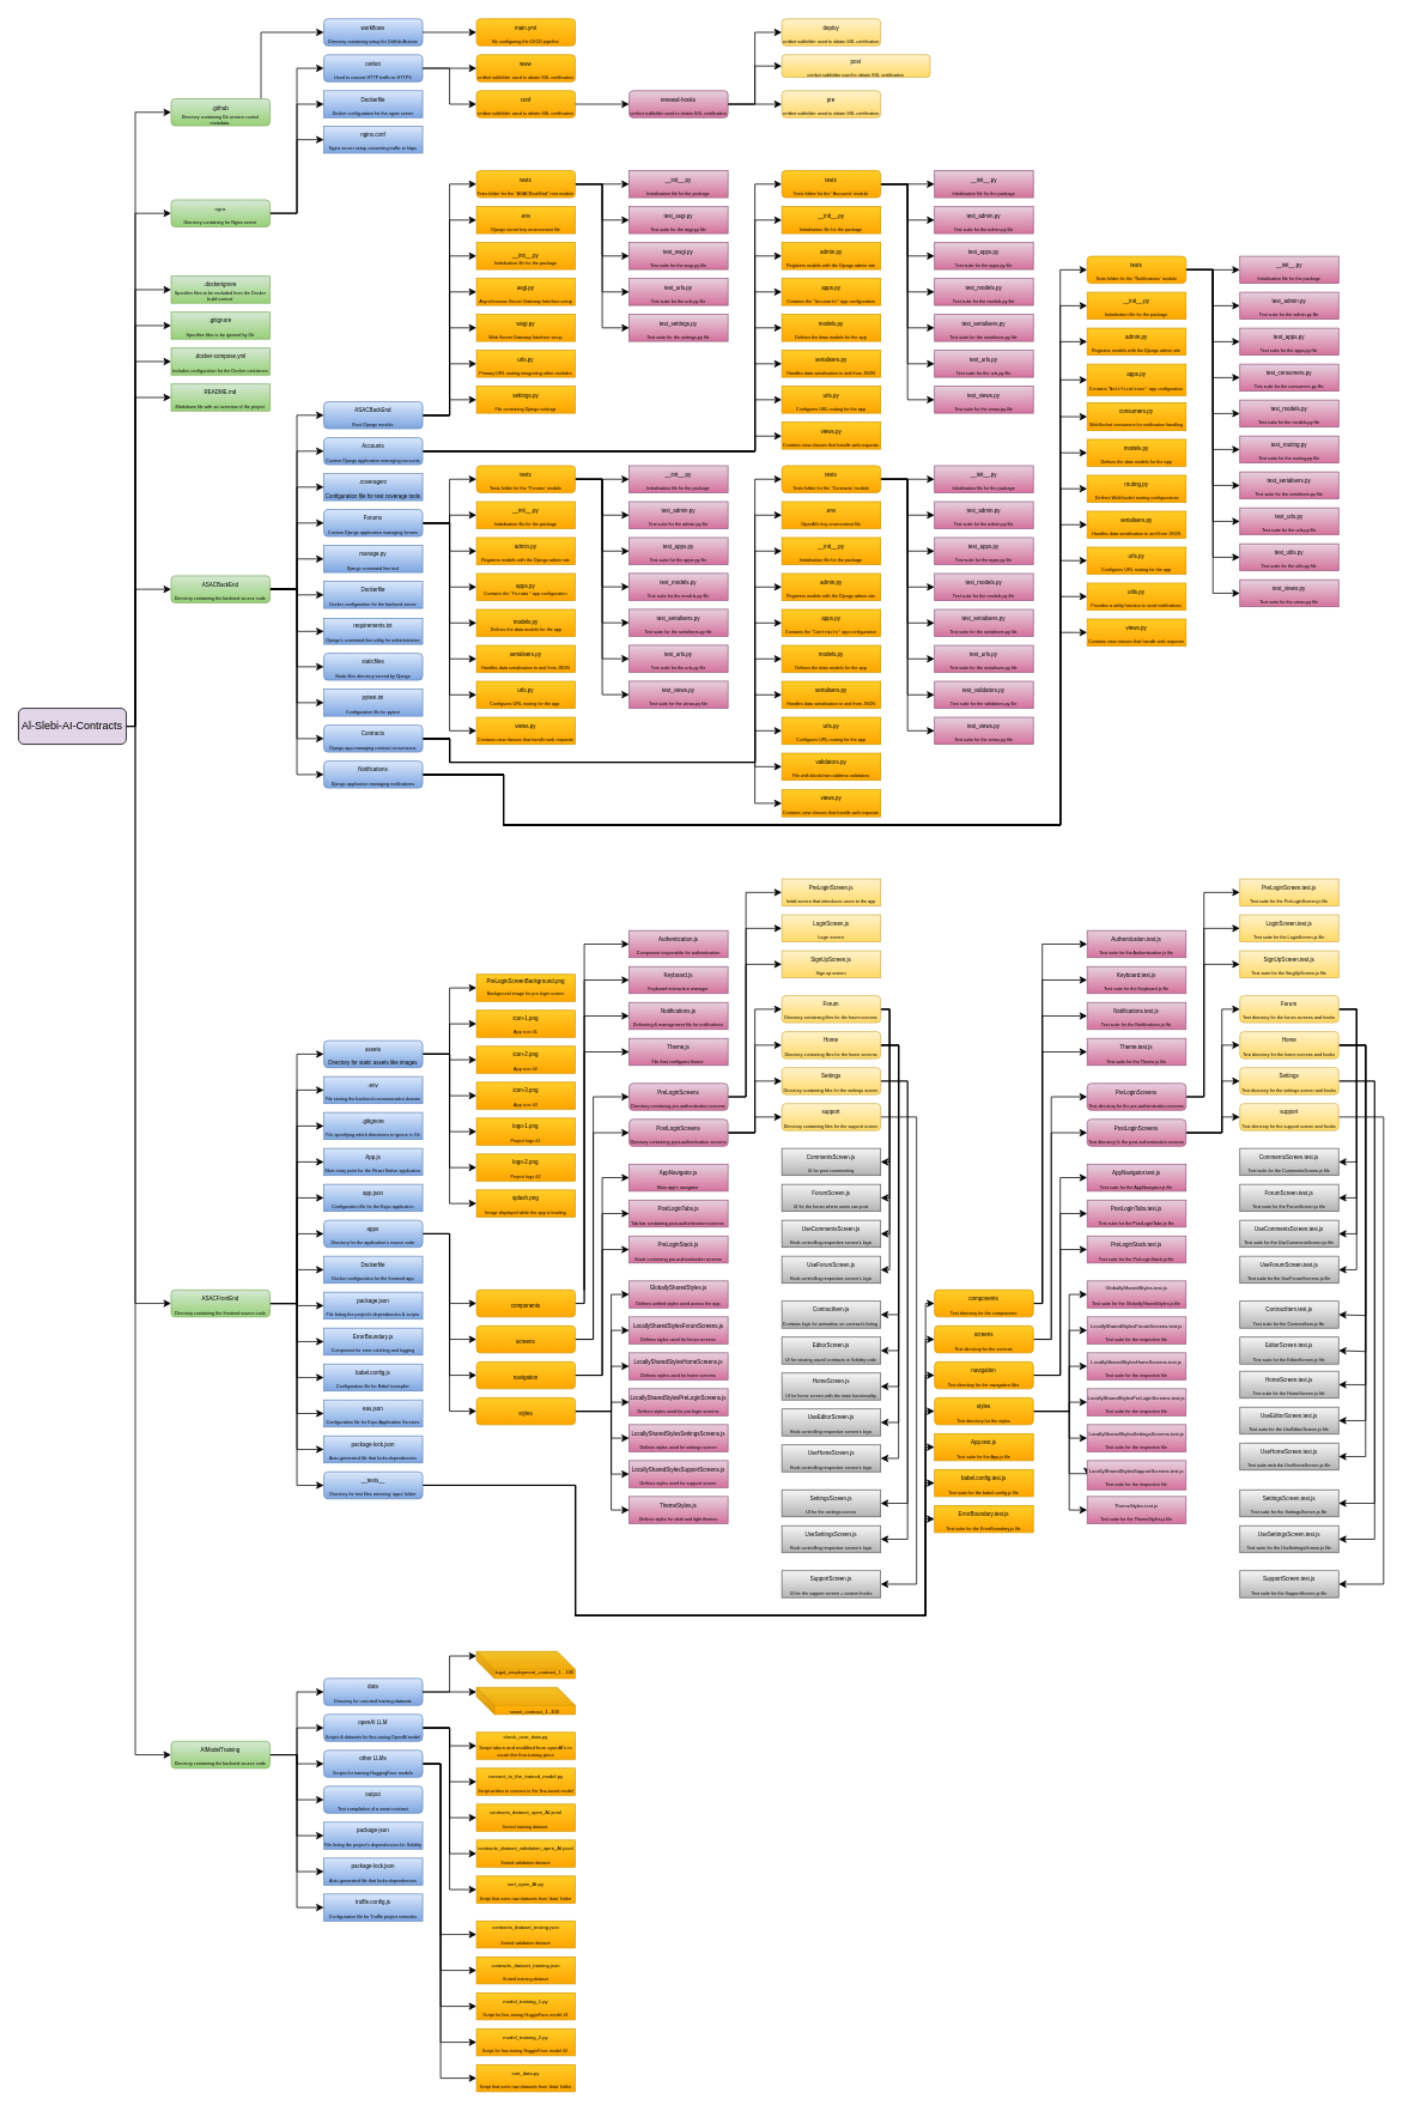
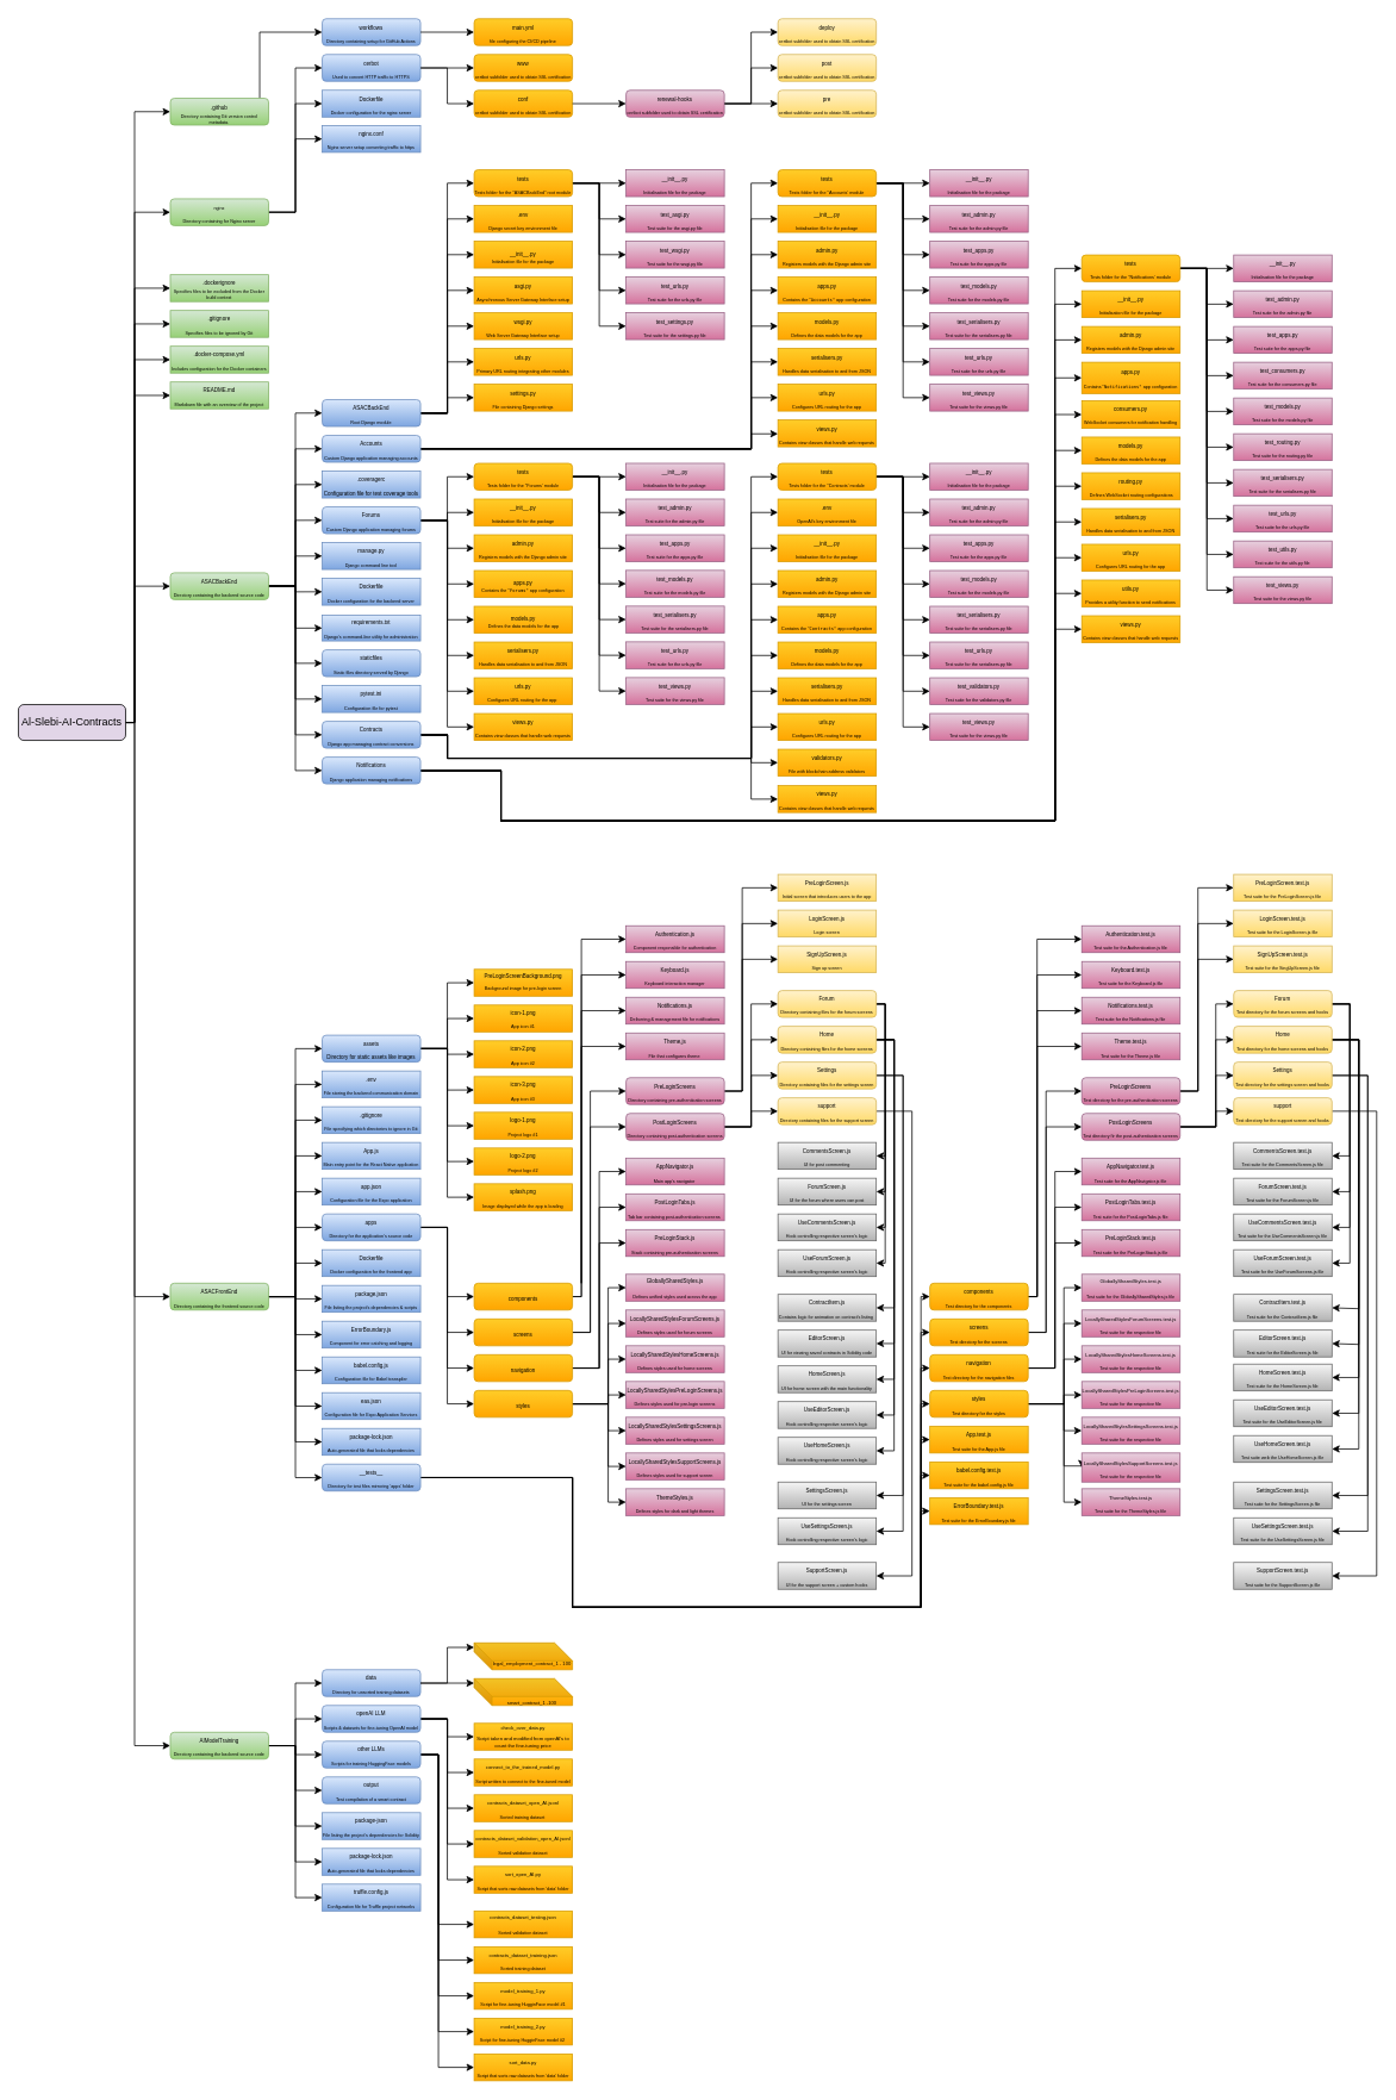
- <mxCell id="28" value="&lt;font style=&quot;font-size: 6px;&quot;&gt;post&lt;/font&gt;&lt;div&gt;&lt;font style=&quot;font-size: 6px;&quot;&gt;&lt;span style=&quot;font-size: 5px;&quot;&gt;certbot subfolder used to obtain SSL certification&lt;/span&gt;&lt;br&gt;&lt;/font&gt;&lt;/div&gt;" style="rounded=1;whiteSpace=wrap;html=1;fillColor=#fff2cc;gradientColor=#ffd966;strokeColor=#d6b656;" vertex="1" parent="1"><mxGeometry x="870" y="60.5" width="165" height="25" as="geometry" /></mxCell>
+ <mxCell id="28" value="&lt;font style=&quot;font-size: 6px;&quot;&gt;post&lt;/font&gt;&lt;div&gt;&lt;font style=&quot;font-size: 6px;&quot;&gt;&lt;span style=&quot;font-size: 5px;&quot;&gt;certbot subfolder used to obtain SSL certification&lt;/span&gt;&lt;br&gt;&lt;/font&gt;&lt;/div&gt;" style="rounded=1;whiteSpace=wrap;html=1;fillColor=#fff2cc;gradientColor=#ffd966;strokeColor=#d6b656;" vertex="1" parent="1"><mxGeometry x="870" y="60.5" width="110" height="30" as="geometry" /></mxCell>
